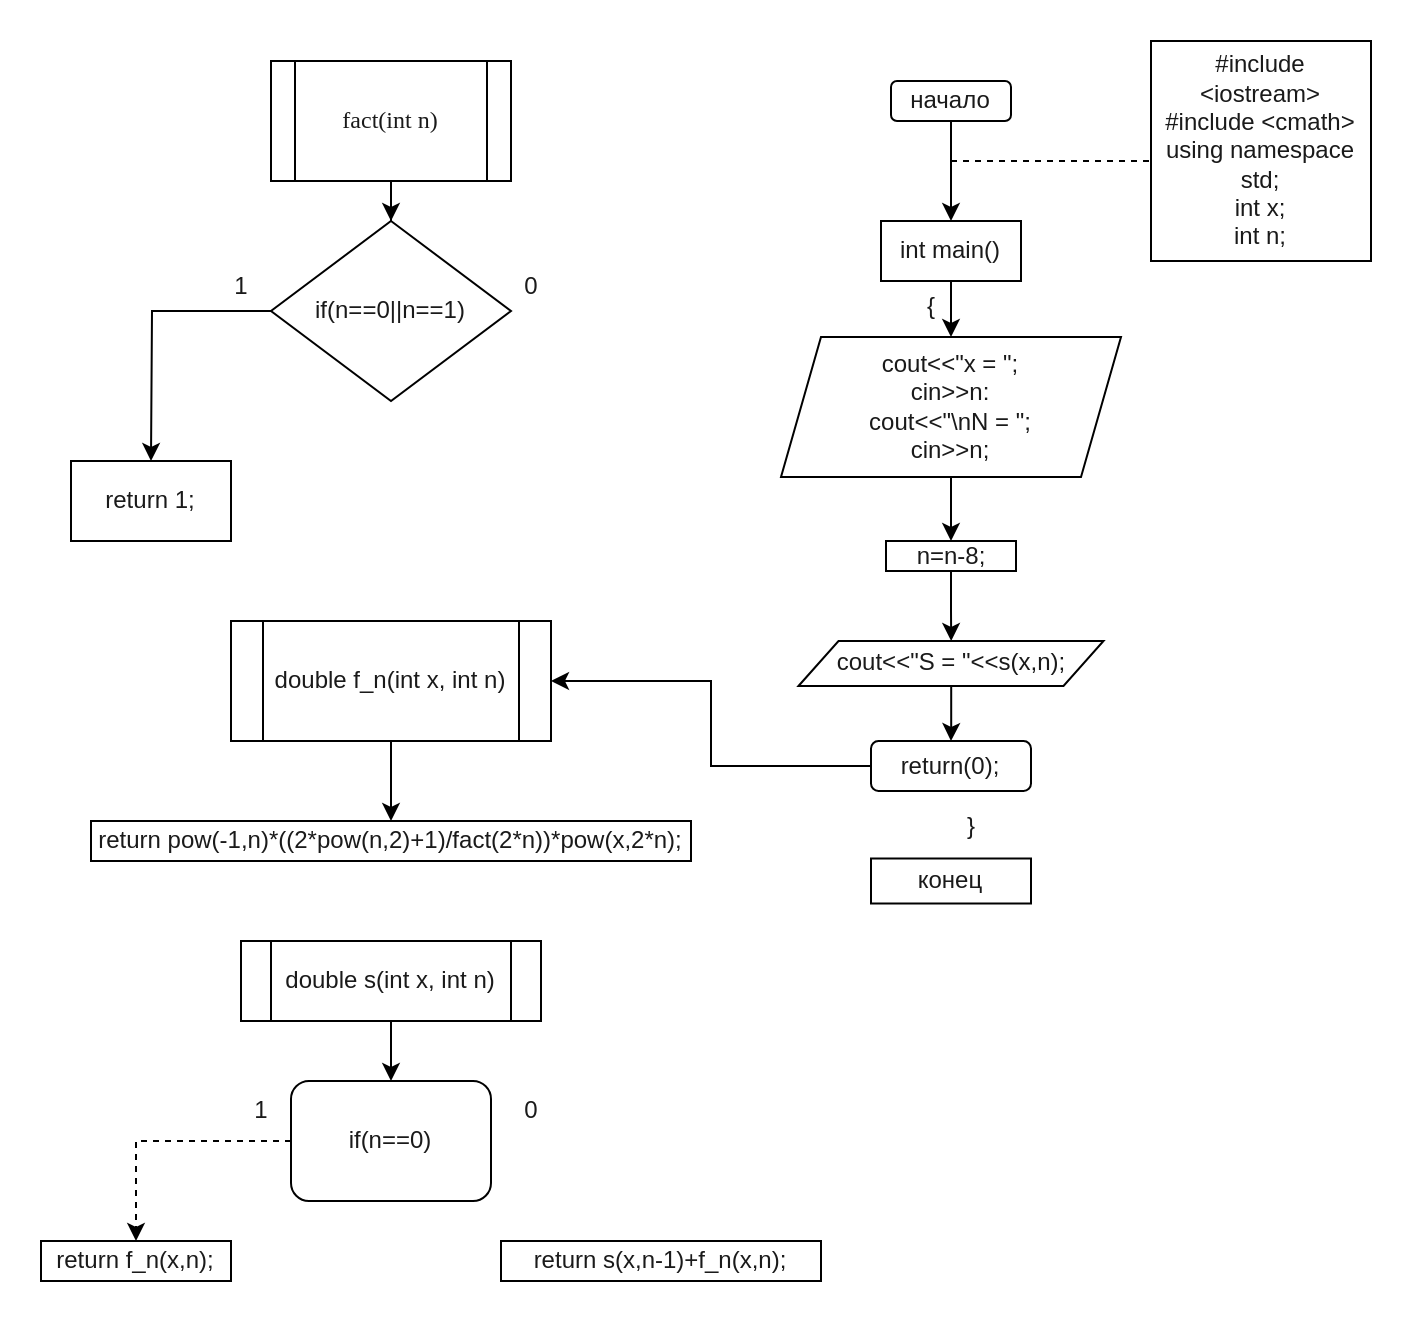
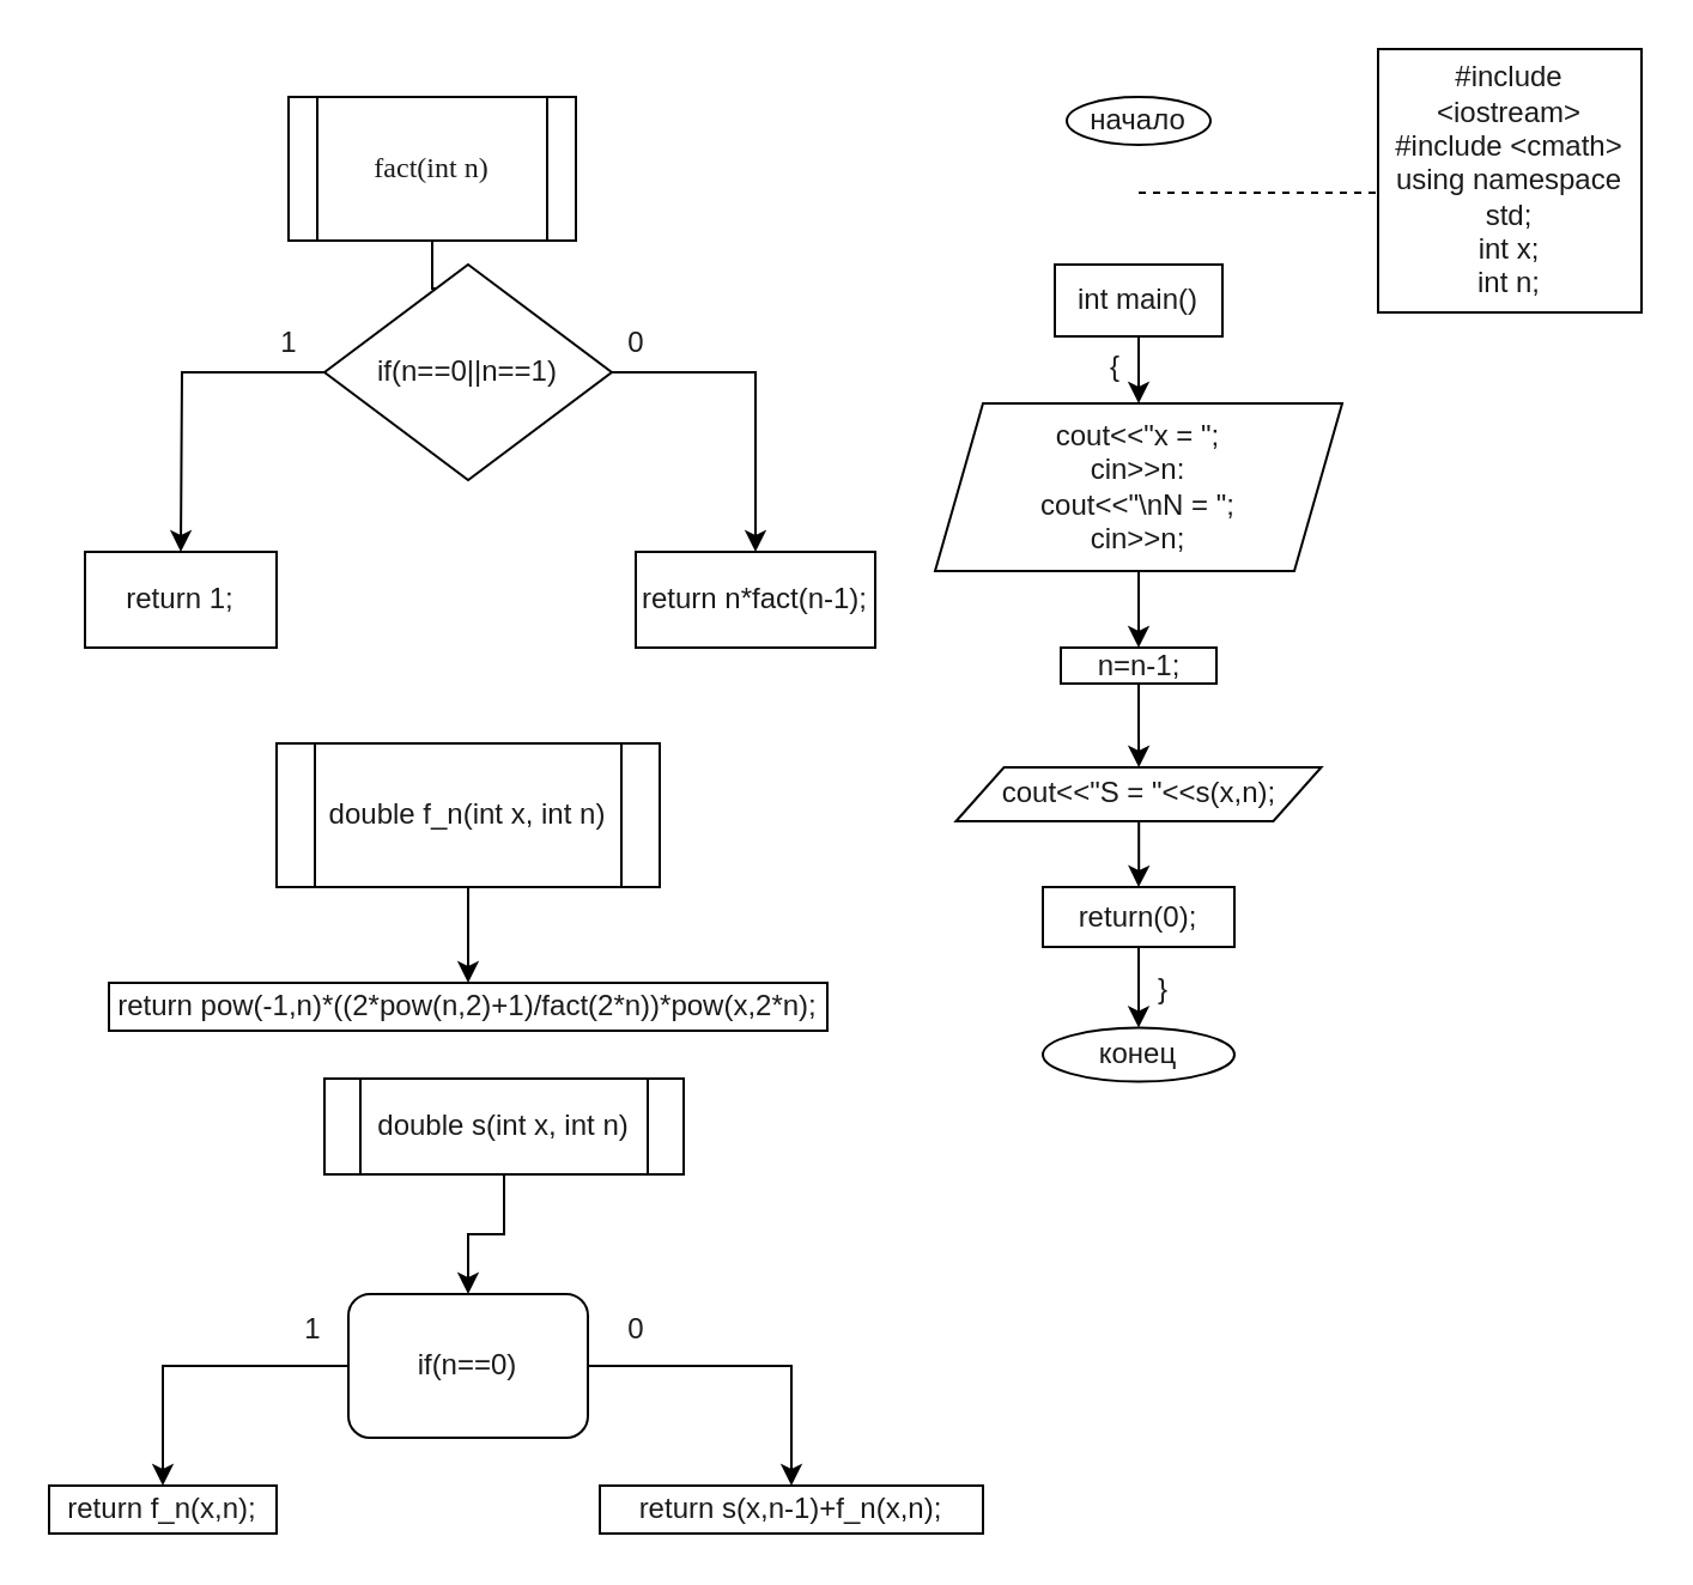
- <mxCell id="27" value="начало" style="whiteSpace=wrap;html=1;glass=0;strokeColor=#000000;strokeWidth=1;align=center;verticalAlign=middle;fontFamily=Helvetica;fontSize=12;fontColor=#1A1A1A;labelBackgroundColor=none;fillColor=#FFFFFF;gradientColor=none;rounded=1;" vertex="1" parent="1"><mxGeometry x="445" y="40" width="60" height="20" as="geometry" /></mxCell>
+ <mxCell id="27" value="начало" style="ellipse;whiteSpace=wrap;html=1;rounded=0;glass=0;strokeColor=#000000;strokeWidth=1;align=center;verticalAlign=middle;fontFamily=Helvetica;fontSize=12;fontColor=#1A1A1A;labelBackgroundColor=none;fillColor=#FFFFFF;gradientColor=none;" vertex="1" parent="1"><mxGeometry x="445" y="40" width="60" height="20" as="geometry" /></mxCell>
- <mxCell id="6" value="&lt;font face=&quot;Lucida Console&quot;&gt;fact(int n)&lt;/font&gt;" style="shape=process;whiteSpace=wrap;html=1;backgroundOutline=1;rounded=0;glass=0;strokeColor=#000000;strokeWidth=1;align=center;verticalAlign=middle;fontFamily=Helvetica;fontSize=12;fontColor=#1A1A1A;labelBackgroundColor=none;fillColor=#FFFFFF;gradientColor=none;" vertex="1" parent="1"><mxGeometry x="135" y="30" width="120" height="60" as="geometry" /></mxCell>
+ <mxCell id="6" value="&lt;font face=&quot;Lucida Console&quot;&gt;fact(int n)&lt;/font&gt;" style="shape=process;whiteSpace=wrap;html=1;backgroundOutline=1;rounded=0;glass=0;strokeColor=#000000;strokeWidth=1;align=center;verticalAlign=middle;fontFamily=Helvetica;fontSize=12;fontColor=#1A1A1A;labelBackgroundColor=none;fillColor=#FFFFFF;gradientColor=none;" vertex="1" parent="1"><mxGeometry x="120" y="40" width="120" height="60" as="geometry" /></mxCell>
- <mxCell id="26" style="edgeStyle=orthogonalEdgeStyle;rounded=0;orthogonalLoop=1;jettySize=auto;html=1;exitX=0.5;exitY=1;exitDx=0;exitDy=0;entryX=0.5;entryY=0;entryDx=0;entryDy=0;strokeColor=#000000;align=center;verticalAlign=middle;fontFamily=Helvetica;fontSize=12;fontColor=#1A1A1A;labelBackgroundColor=none;endArrow=classic;" edge="1" parent="1" source="27" target="29"><mxGeometry relative="1" as="geometry" /></mxCell>
+ <mxCell id="8" style="edgeStyle=orthogonalEdgeStyle;rounded=0;orthogonalLoop=1;jettySize=auto;html=1;strokeColor=#000000;align=center;verticalAlign=middle;fontFamily=Helvetica;fontSize=12;fontColor=#1A1A1A;labelBackgroundColor=none;endArrow=classic;entryX=0.5;entryY=0;entryDx=0;entryDy=0;" edge="1" parent="1" source="9" target="12"><mxGeometry relative="1" as="geometry"><mxPoint x="355" y="230" as="targetPoint" /></mxGeometry></mxCell>
+ <mxCell id="12" value="return n*fact(n-1);" style="rounded=0;whiteSpace=wrap;html=1;glass=0;strokeColor=#000000;strokeWidth=1;align=center;verticalAlign=middle;fontFamily=Helvetica;fontSize=12;fontColor=#1A1A1A;labelBackgroundColor=none;fillColor=#FFFFFF;gradientColor=none;" vertex="1" parent="1"><mxGeometry x="265" y="230" width="100" height="40" as="geometry" /></mxCell>
- <mxCell id="40" value="n=n-8;" style="whiteSpace=wrap;html=1;fillColor=#FFFFFF;strokeColor=#000000;fontColor=#1A1A1A;rounded=0;glass=0;strokeWidth=1;labelBackgroundColor=none;gradientColor=none;" vertex="1" parent="1"><mxGeometry x="442.5" y="270" width="65" height="15" as="geometry" /></mxCell>
+ <mxCell id="40" value="n=n-1;" style="whiteSpace=wrap;html=1;fillColor=#FFFFFF;strokeColor=#000000;fontColor=#1A1A1A;rounded=0;glass=0;strokeWidth=1;labelBackgroundColor=none;gradientColor=none;" vertex="1" parent="1"><mxGeometry x="442.5" y="270" width="65" height="15" as="geometry" /></mxCell>
- <mxCell id="32" value="" style="edgeStyle=orthogonalEdgeStyle;rounded=0;orthogonalLoop=1;jettySize=auto;html=1;strokeColor=#000000;align=center;verticalAlign=middle;fontFamily=Helvetica;fontSize=12;fontColor=#1A1A1A;labelBackgroundColor=none;endArrow=classic;" edge="1" parent="1" source="33" target="14"><mxGeometry relative="1" as="geometry" /></mxCell>
+ <mxCell id="32" value="" style="edgeStyle=orthogonalEdgeStyle;rounded=0;orthogonalLoop=1;jettySize=auto;html=1;strokeColor=#000000;align=center;verticalAlign=middle;fontFamily=Helvetica;fontSize=12;fontColor=#1A1A1A;labelBackgroundColor=none;endArrow=classic;" edge="1" parent="1" source="33" target="34"><mxGeometry relative="1" as="geometry" /></mxCell>
- <mxCell id="33" value="return(0);" style="whiteSpace=wrap;html=1;fillColor=#FFFFFF;strokeColor=#000000;fontColor=#1A1A1A;glass=0;strokeWidth=1;labelBackgroundColor=none;gradientColor=none;rounded=1;" vertex="1" parent="1"><mxGeometry x="435" y="370" width="80" height="25" as="geometry" /></mxCell>
+ <mxCell id="33" value="return(0);" style="whiteSpace=wrap;html=1;fillColor=#FFFFFF;strokeColor=#000000;fontColor=#1A1A1A;rounded=0;glass=0;strokeWidth=1;labelBackgroundColor=none;gradientColor=none;" vertex="1" parent="1"><mxGeometry x="435" y="370" width="80" height="25" as="geometry" /></mxCell>
- <mxCell id="34" value="конец" style="whiteSpace=wrap;html=1;fillColor=#FFFFFF;strokeColor=#000000;fontColor=#1A1A1A;glass=0;strokeWidth=1;labelBackgroundColor=none;gradientColor=none;rounded=0;" vertex="1" parent="1"><mxGeometry x="435" y="428.75" width="80" height="22.5" as="geometry" /></mxCell>
+ <mxCell id="34" value="конец" style="ellipse;whiteSpace=wrap;html=1;fillColor=#FFFFFF;strokeColor=#000000;fontColor=#1A1A1A;rounded=0;glass=0;strokeWidth=1;labelBackgroundColor=none;gradientColor=none;" vertex="1" parent="1"><mxGeometry x="435" y="428.75" width="80" height="22.5" as="geometry" /></mxCell>
- <mxCell id="17" value="double s(int x, int n)" style="shape=process;whiteSpace=wrap;html=1;backgroundOutline=1;rounded=0;glass=0;strokeColor=#000000;strokeWidth=1;align=center;verticalAlign=middle;fontFamily=Helvetica;fontSize=12;fontColor=#1A1A1A;labelBackgroundColor=none;fillColor=#FFFFFF;gradientColor=none;" vertex="1" parent="1"><mxGeometry x="120" y="470" width="150" height="40" as="geometry" /></mxCell>
+ <mxCell id="17" value="double s(int x, int n)" style="shape=process;whiteSpace=wrap;html=1;backgroundOutline=1;rounded=0;glass=0;strokeColor=#000000;strokeWidth=1;align=center;verticalAlign=middle;fontFamily=Helvetica;fontSize=12;fontColor=#1A1A1A;labelBackgroundColor=none;fillColor=#FFFFFF;gradientColor=none;" vertex="1" parent="1"><mxGeometry x="135" y="450" width="150" height="40" as="geometry" /></mxCell>
- <mxCell id="18" value="" style="edgeStyle=orthogonalEdgeStyle;rounded=0;orthogonalLoop=1;jettySize=auto;html=1;strokeColor=#000000;align=center;verticalAlign=middle;fontFamily=Helvetica;fontSize=12;fontColor=#1A1A1A;labelBackgroundColor=none;endArrow=classic;dashed=1;" edge="1" parent="1" source="20" target="22"><mxGeometry relative="1" as="geometry" /></mxCell>
+ <mxCell id="18" value="" style="edgeStyle=orthogonalEdgeStyle;rounded=0;orthogonalLoop=1;jettySize=auto;html=1;strokeColor=#000000;align=center;verticalAlign=middle;fontFamily=Helvetica;fontSize=12;fontColor=#1A1A1A;labelBackgroundColor=none;endArrow=classic;" edge="1" parent="1" source="20" target="22"><mxGeometry relative="1" as="geometry" /></mxCell>
+ <mxCell id="19" value="" style="edgeStyle=orthogonalEdgeStyle;rounded=0;orthogonalLoop=1;jettySize=auto;html=1;strokeColor=#000000;align=center;verticalAlign=middle;fontFamily=Helvetica;fontSize=12;fontColor=#1A1A1A;labelBackgroundColor=none;endArrow=classic;" edge="1" parent="1" source="20" target="23"><mxGeometry relative="1" as="geometry" /></mxCell>
